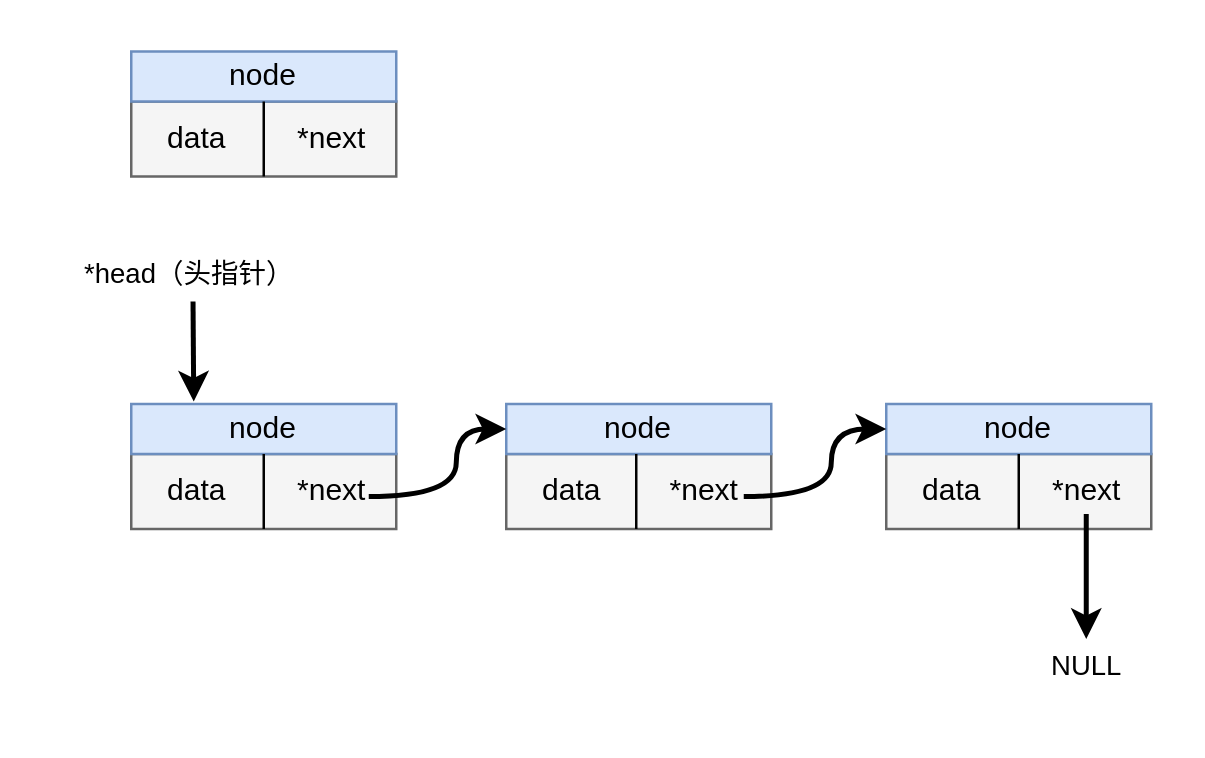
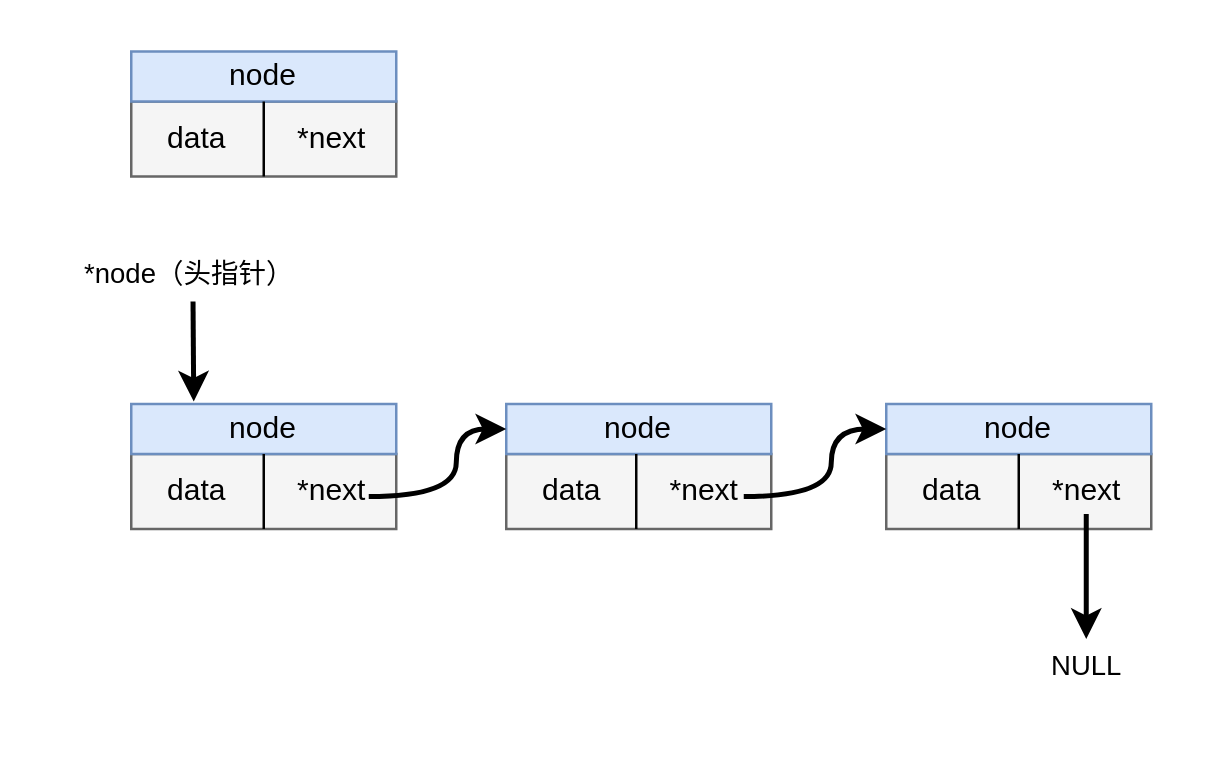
- <mxCell id="34" value="*head（头指针）" style="text;html=1;resizable=0;autosize=1;align=center;verticalAlign=middle;points=[];fillColor=none;strokeColor=none;rounded=0;fontFamily=Helvetica;fontSize=11;fontColor=default;" vertex="1" parent="1"><mxGeometry x="20" y="94" width="110" height="30" as="geometry" /></mxCell>
+ <mxCell id="34" value="*node（头指针）" style="text;html=1;resizable=0;autosize=1;align=center;verticalAlign=middle;points=[];fillColor=none;strokeColor=none;rounded=0;fontFamily=Helvetica;fontSize=11;fontColor=default;" vertex="1" parent="1"><mxGeometry x="20" y="94" width="110" height="30" as="geometry" /></mxCell>
